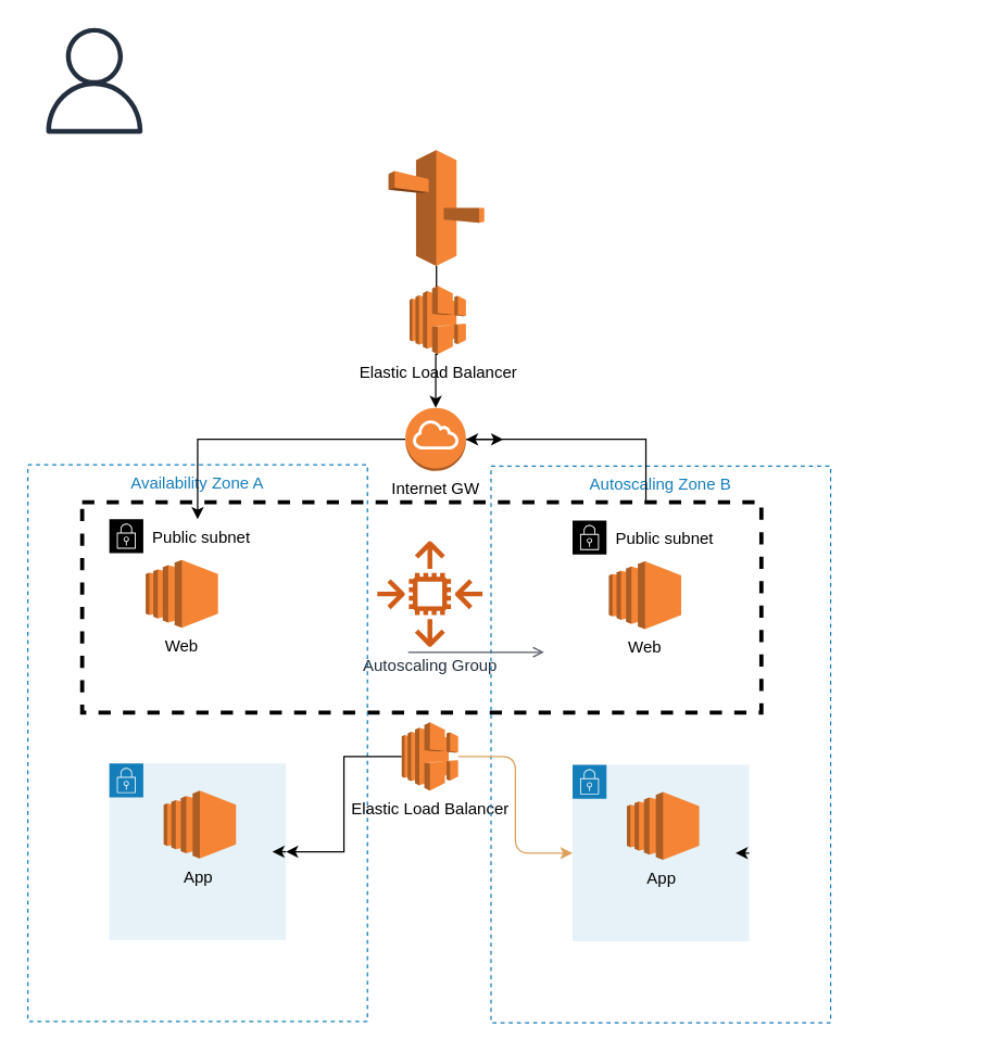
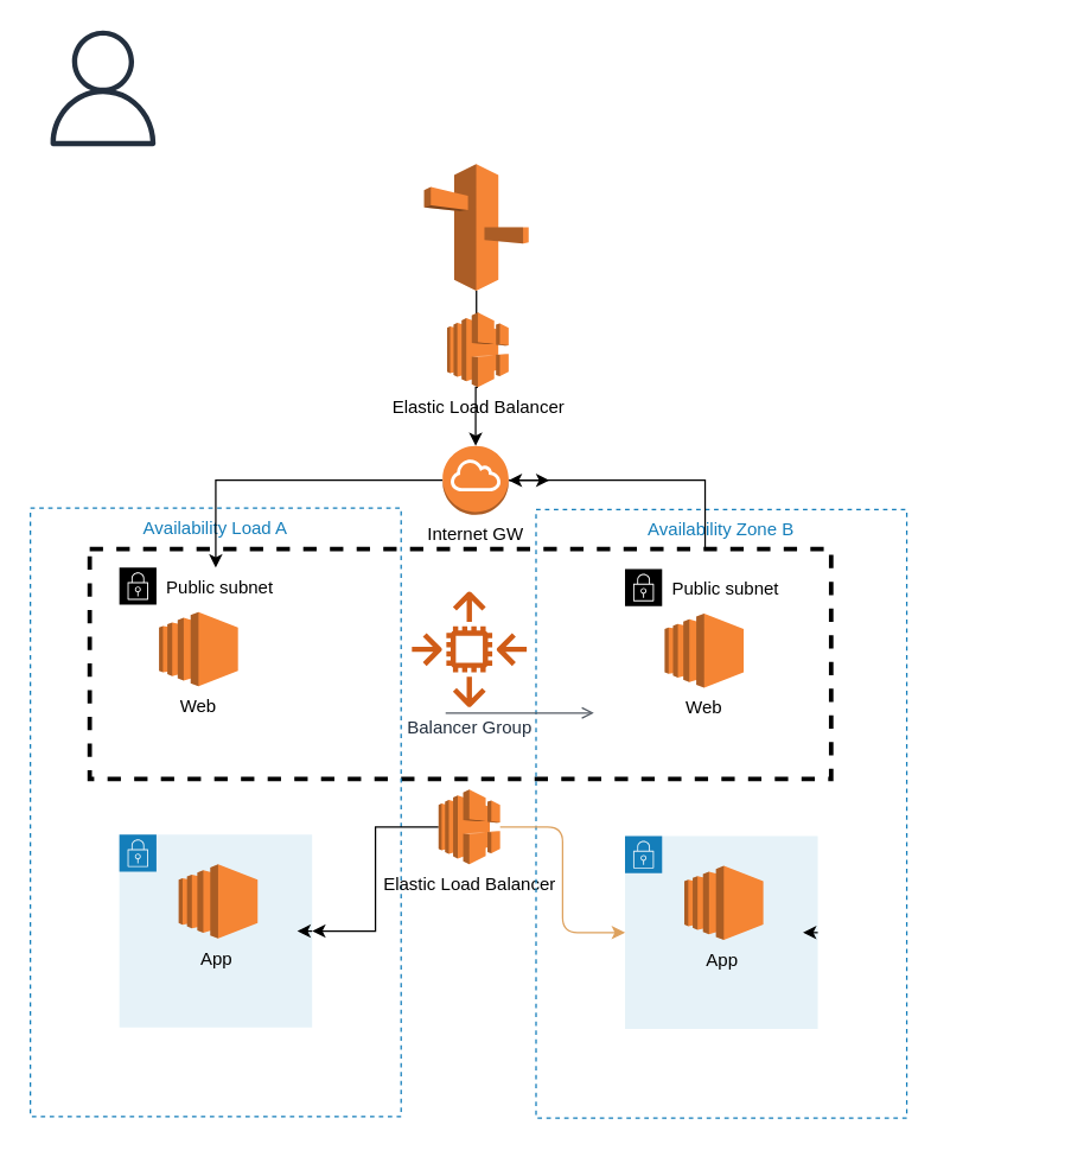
- <mxCell id="5" value="Availability Zone A" style="fillColor=none;strokeColor=#147EBA;dashed=1;verticalAlign=top;fontStyle=0;fontColor=#147EBA;" parent="4" vertex="1"><mxGeometry width="250" height="410" as="geometry" /></mxCell>
+ <mxCell id="5" value="Availability Load A" style="fillColor=none;strokeColor=#147EBA;dashed=1;verticalAlign=top;fontStyle=0;fontColor=#147EBA;" parent="4" vertex="1"><mxGeometry width="250" height="410" as="geometry" /></mxCell>
- <mxCell id="15" value="Autoscaling Zone B" style="fillColor=none;strokeColor=#147EBA;dashed=1;verticalAlign=top;fontStyle=0;fontColor=#147EBA;" vertex="1" parent="14"><mxGeometry width="250" height="410" as="geometry" /></mxCell>
+ <mxCell id="15" value="Availability Zone B" style="fillColor=none;strokeColor=#147EBA;dashed=1;verticalAlign=top;fontStyle=0;fontColor=#147EBA;" vertex="1" parent="14"><mxGeometry width="250" height="410" as="geometry" /></mxCell>
- <mxCell id="10" value="Autoscaling Group" style="outlineConnect=0;fontColor=#232F3E;gradientColor=none;fillColor=#D05C17;strokeColor=none;dashed=0;verticalLabelPosition=bottom;verticalAlign=top;align=center;html=1;fontSize=12;fontStyle=0;aspect=fixed;pointerEvents=1;shape=mxgraph.aws4.auto_scaling2;" vertex="1" parent="4"><mxGeometry x="257" y="56" width="78" height="78" as="geometry" /></mxCell>
+ <mxCell id="10" value="Balancer Group" style="outlineConnect=0;fontColor=#232F3E;gradientColor=none;fillColor=#D05C17;strokeColor=none;dashed=0;verticalLabelPosition=bottom;verticalAlign=top;align=center;html=1;fontSize=12;fontStyle=0;aspect=fixed;pointerEvents=1;shape=mxgraph.aws4.auto_scaling2;" vertex="1" parent="4"><mxGeometry x="257" y="56" width="78" height="78" as="geometry" /></mxCell>
